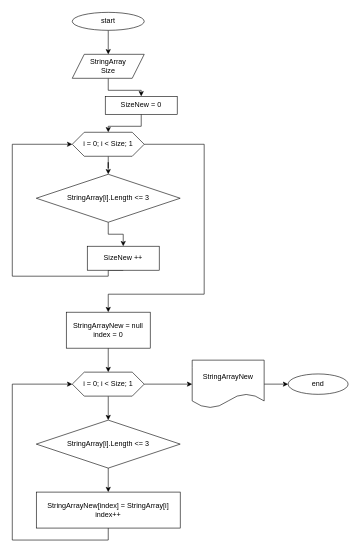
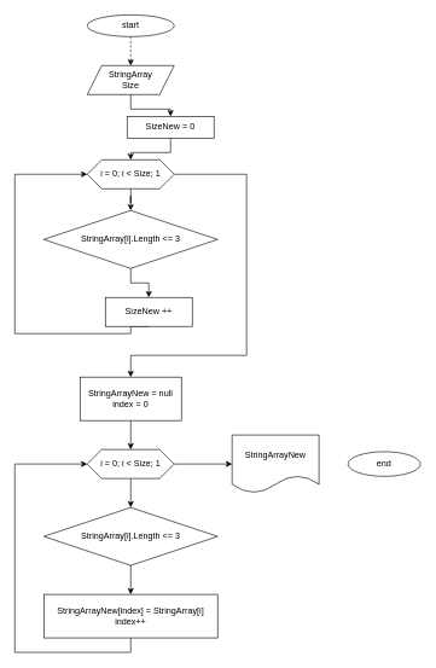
- <mxCell id="2" value="" style="edgeStyle=orthogonalEdgeStyle;rounded=0;orthogonalLoop=1;jettySize=auto;html=1;" edge="1" parent="1" source="3" target="5"><mxGeometry relative="1" as="geometry" /></mxCell>
+ <mxCell id="2" value="" style="edgeStyle=orthogonalEdgeStyle;rounded=0;orthogonalLoop=1;jettySize=auto;html=1;dashed=1;" edge="1" parent="1" source="3" target="5"><mxGeometry relative="1" as="geometry" /></mxCell>
- <mxCell id="24" style="edgeStyle=orthogonalEdgeStyle;rounded=0;orthogonalLoop=1;jettySize=auto;html=1;exitX=1;exitY=0.5;exitDx=0;exitDy=0;entryX=0;entryY=0.5;entryDx=0;entryDy=0;" edge="1" parent="1" source="25" target="26"><mxGeometry relative="1" as="geometry" /></mxCell>
